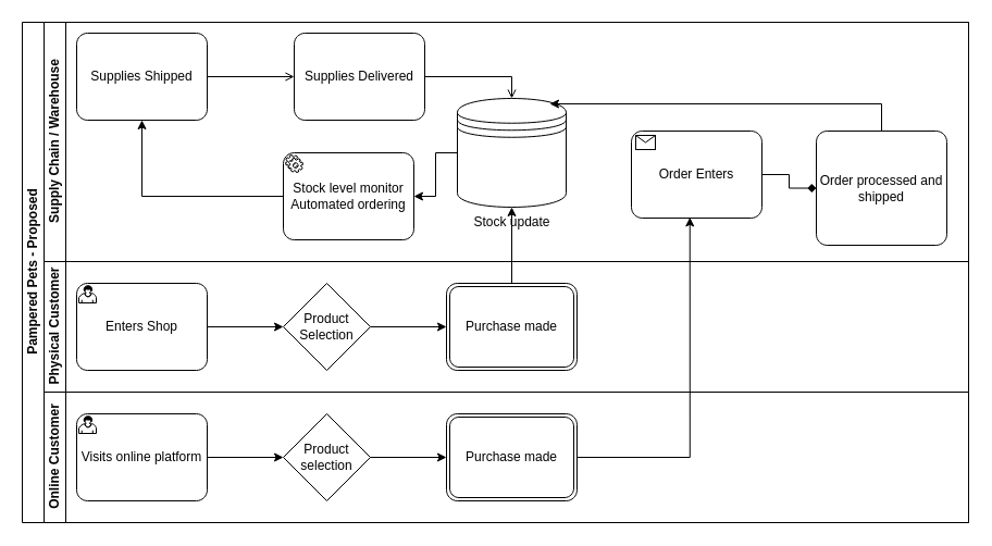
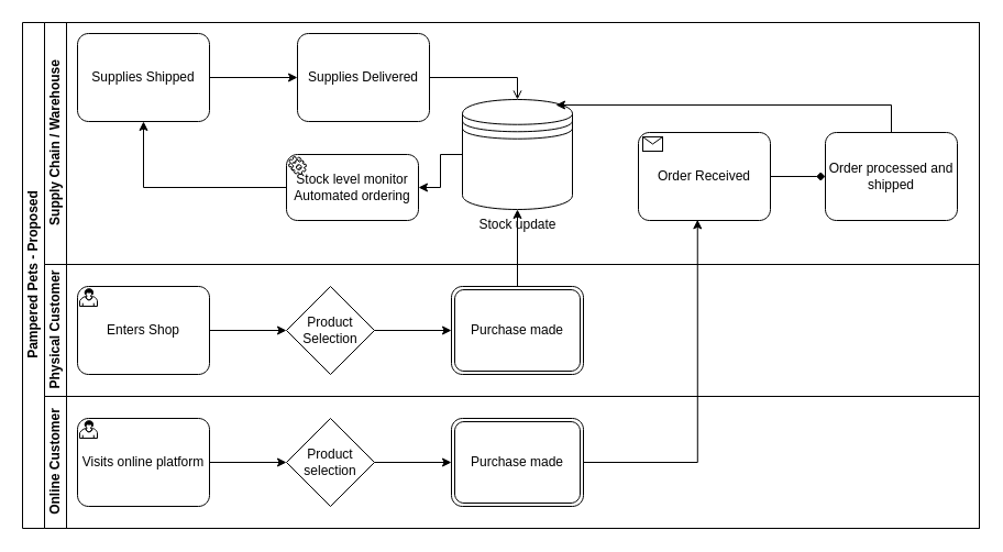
- <mxCell id="5" value="" style="edgeStyle=orthogonalEdgeStyle;rounded=0;orthogonalLoop=1;jettySize=auto;html=1;endArrow=open;" edge="1" parent="3" source="6" target="9"><mxGeometry relative="1" as="geometry" /></mxCell>
+ <mxCell id="5" value="" style="edgeStyle=orthogonalEdgeStyle;rounded=0;orthogonalLoop=1;jettySize=auto;html=1;" edge="1" parent="3" source="6" target="9"><mxGeometry relative="1" as="geometry" /></mxCell>
- <mxCell id="13" value="Order Enters" style="points=[[0.25,0,0],[0.5,0,0],[0.75,0,0],[1,0.25,0],[1,0.5,0],[1,0.75,0],[0.75,1,0],[0.5,1,0],[0.25,1,0],[0,0.75,0],[0,0.5,0],[0,0.25,0]];shape=mxgraph.bpmn.task;whiteSpace=wrap;rectStyle=rounded;size=10;html=1;container=1;expand=0;collapsible=0;taskMarker=receive;" vertex="1" parent="3"><mxGeometry x="540" y="100" width="120" height="80" as="geometry" /></mxCell>
+ <mxCell id="13" value="Order Received" style="points=[[0.25,0,0],[0.5,0,0],[0.75,0,0],[1,0.25,0],[1,0.5,0],[1,0.75,0],[0.75,1,0],[0.5,1,0],[0.25,1,0],[0,0.75,0],[0,0.5,0],[0,0.25,0]];shape=mxgraph.bpmn.task;whiteSpace=wrap;rectStyle=rounded;size=10;html=1;container=1;expand=0;collapsible=0;taskMarker=receive;" vertex="1" parent="3"><mxGeometry x="540" y="100" width="120" height="80" as="geometry" /></mxCell>
- <mxCell id="14" value="Order processed and shipped" style="points=[[0.25,0,0],[0.5,0,0],[0.75,0,0],[1,0.25,0],[1,0.5,0],[1,0.75,0],[0.75,1,0],[0.5,1,0],[0.25,1,0],[0,0.75,0],[0,0.5,0],[0,0.25,0]];shape=mxgraph.bpmn.task;whiteSpace=wrap;rectStyle=rounded;size=10;html=1;container=1;expand=0;collapsible=0;taskMarker=abstract;" vertex="1" parent="3"><mxGeometry x="710" y="100" width="120" height="105" as="geometry" /></mxCell>
+ <mxCell id="14" value="Order processed and shipped" style="points=[[0.25,0,0],[0.5,0,0],[0.75,0,0],[1,0.25,0],[1,0.5,0],[1,0.75,0],[0.75,1,0],[0.5,1,0],[0.25,1,0],[0,0.75,0],[0,0.5,0],[0,0.25,0]];shape=mxgraph.bpmn.task;whiteSpace=wrap;rectStyle=rounded;size=10;html=1;container=1;expand=0;collapsible=0;taskMarker=abstract;" vertex="1" parent="3"><mxGeometry x="710" y="100" width="120" height="80" as="geometry" /></mxCell>
- <mxCell id="4" value="Stock level monitor&lt;div&gt;Automated ordering&lt;/div&gt;" style="points=[[0.25,0,0],[0.5,0,0],[0.75,0,0],[1,0.25,0],[1,0.5,0],[1,0.75,0],[0.75,1,0],[0.5,1,0],[0.25,1,0],[0,0.75,0],[0,0.5,0],[0,0.25,0]];shape=mxgraph.bpmn.task;whiteSpace=wrap;rectStyle=rounded;size=10;html=1;container=1;expand=0;collapsible=0;taskMarker=service;" vertex="1" parent="3"><mxGeometry x="220" y="120" width="120" height="80" as="geometry" /></mxCell>
+ <mxCell id="4" value="Stock level monitor&lt;div&gt;Automated ordering&lt;/div&gt;" style="points=[[0.25,0,0],[0.5,0,0],[0.75,0,0],[1,0.25,0],[1,0.5,0],[1,0.75,0],[0.75,1,0],[0.5,1,0],[0.25,1,0],[0,0.75,0],[0,0.5,0],[0,0.25,0]];shape=mxgraph.bpmn.task;whiteSpace=wrap;rectStyle=rounded;size=10;html=1;container=1;expand=0;collapsible=0;taskMarker=service;" vertex="1" parent="3"><mxGeometry x="220" y="120" width="120" height="60" as="geometry" /></mxCell>
